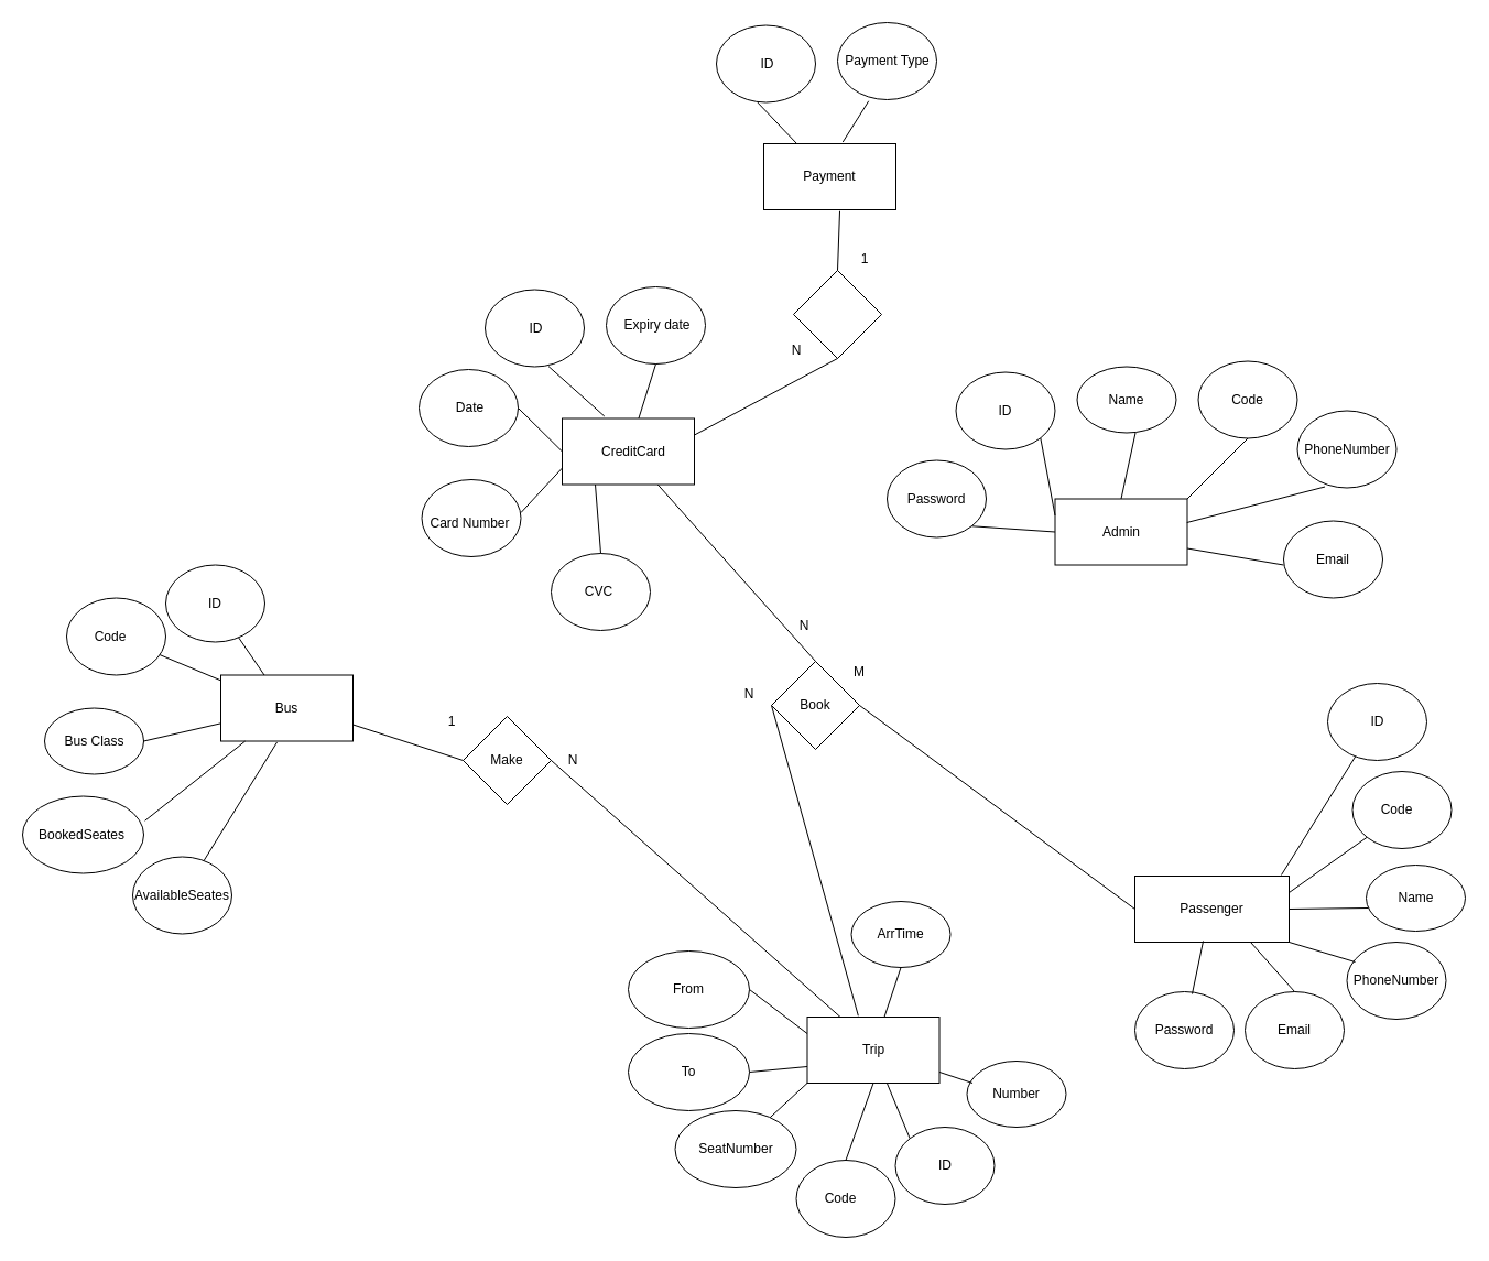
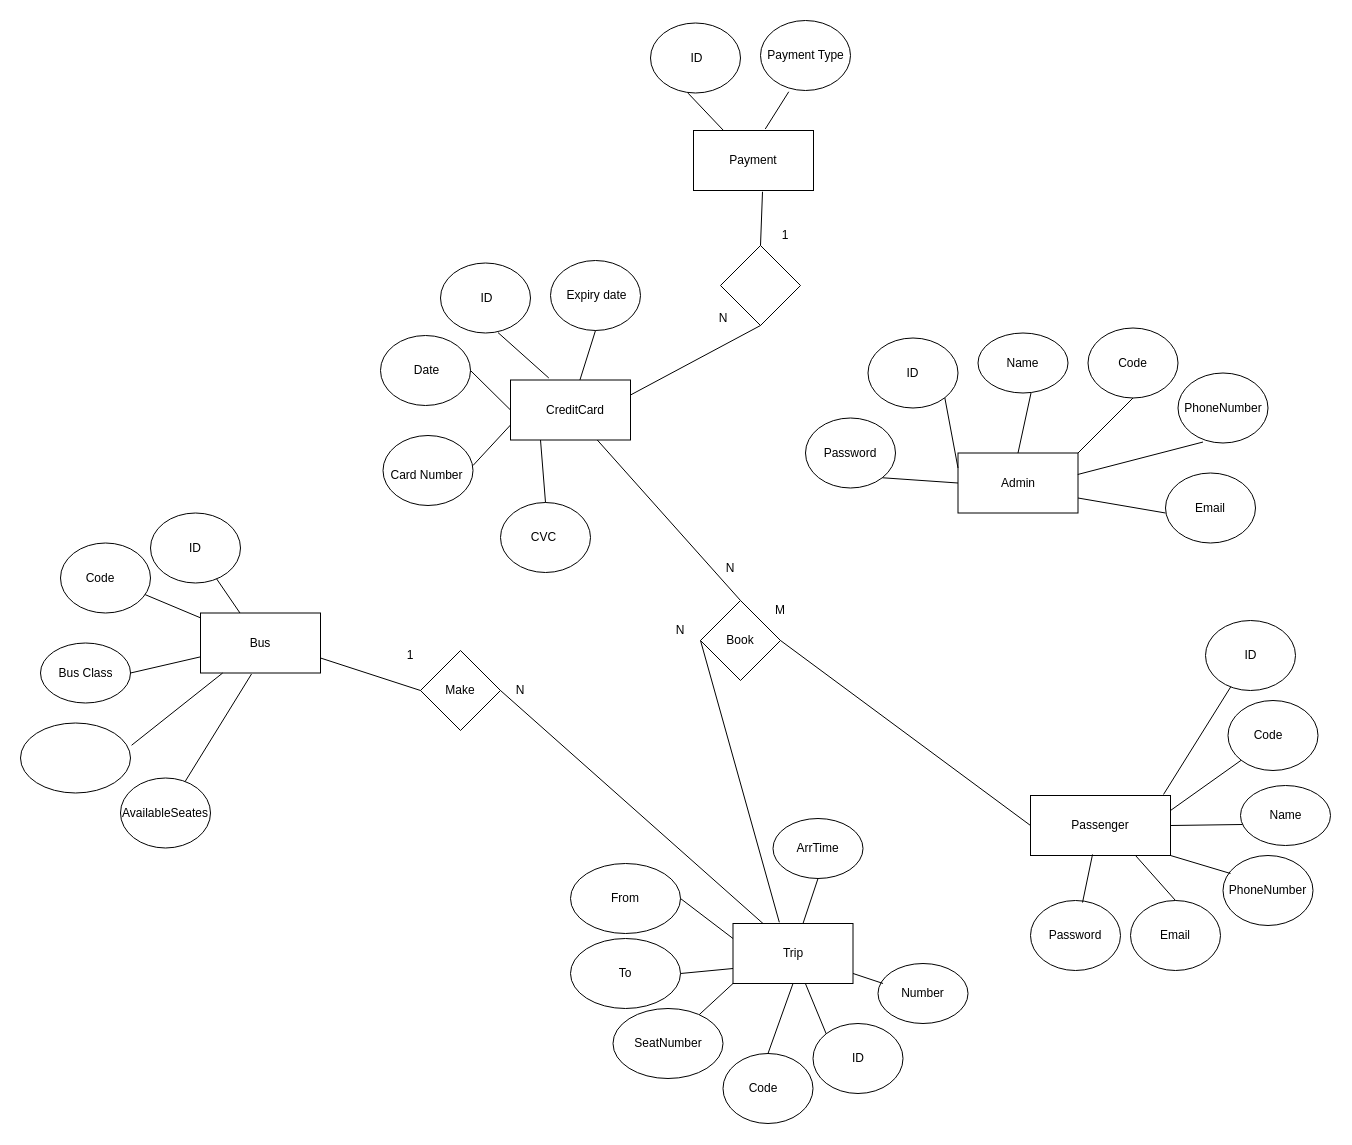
- <mxCell id="16" value="BookedSeates" style="text;html=1;strokeColor=none;fillColor=none;align=center;verticalAlign=middle;whiteSpace=wrap;rounded=0;" parent="1" vertex="1"><mxGeometry x="29" y="747.5" width="90" height="20" as="geometry" /></mxCell>
